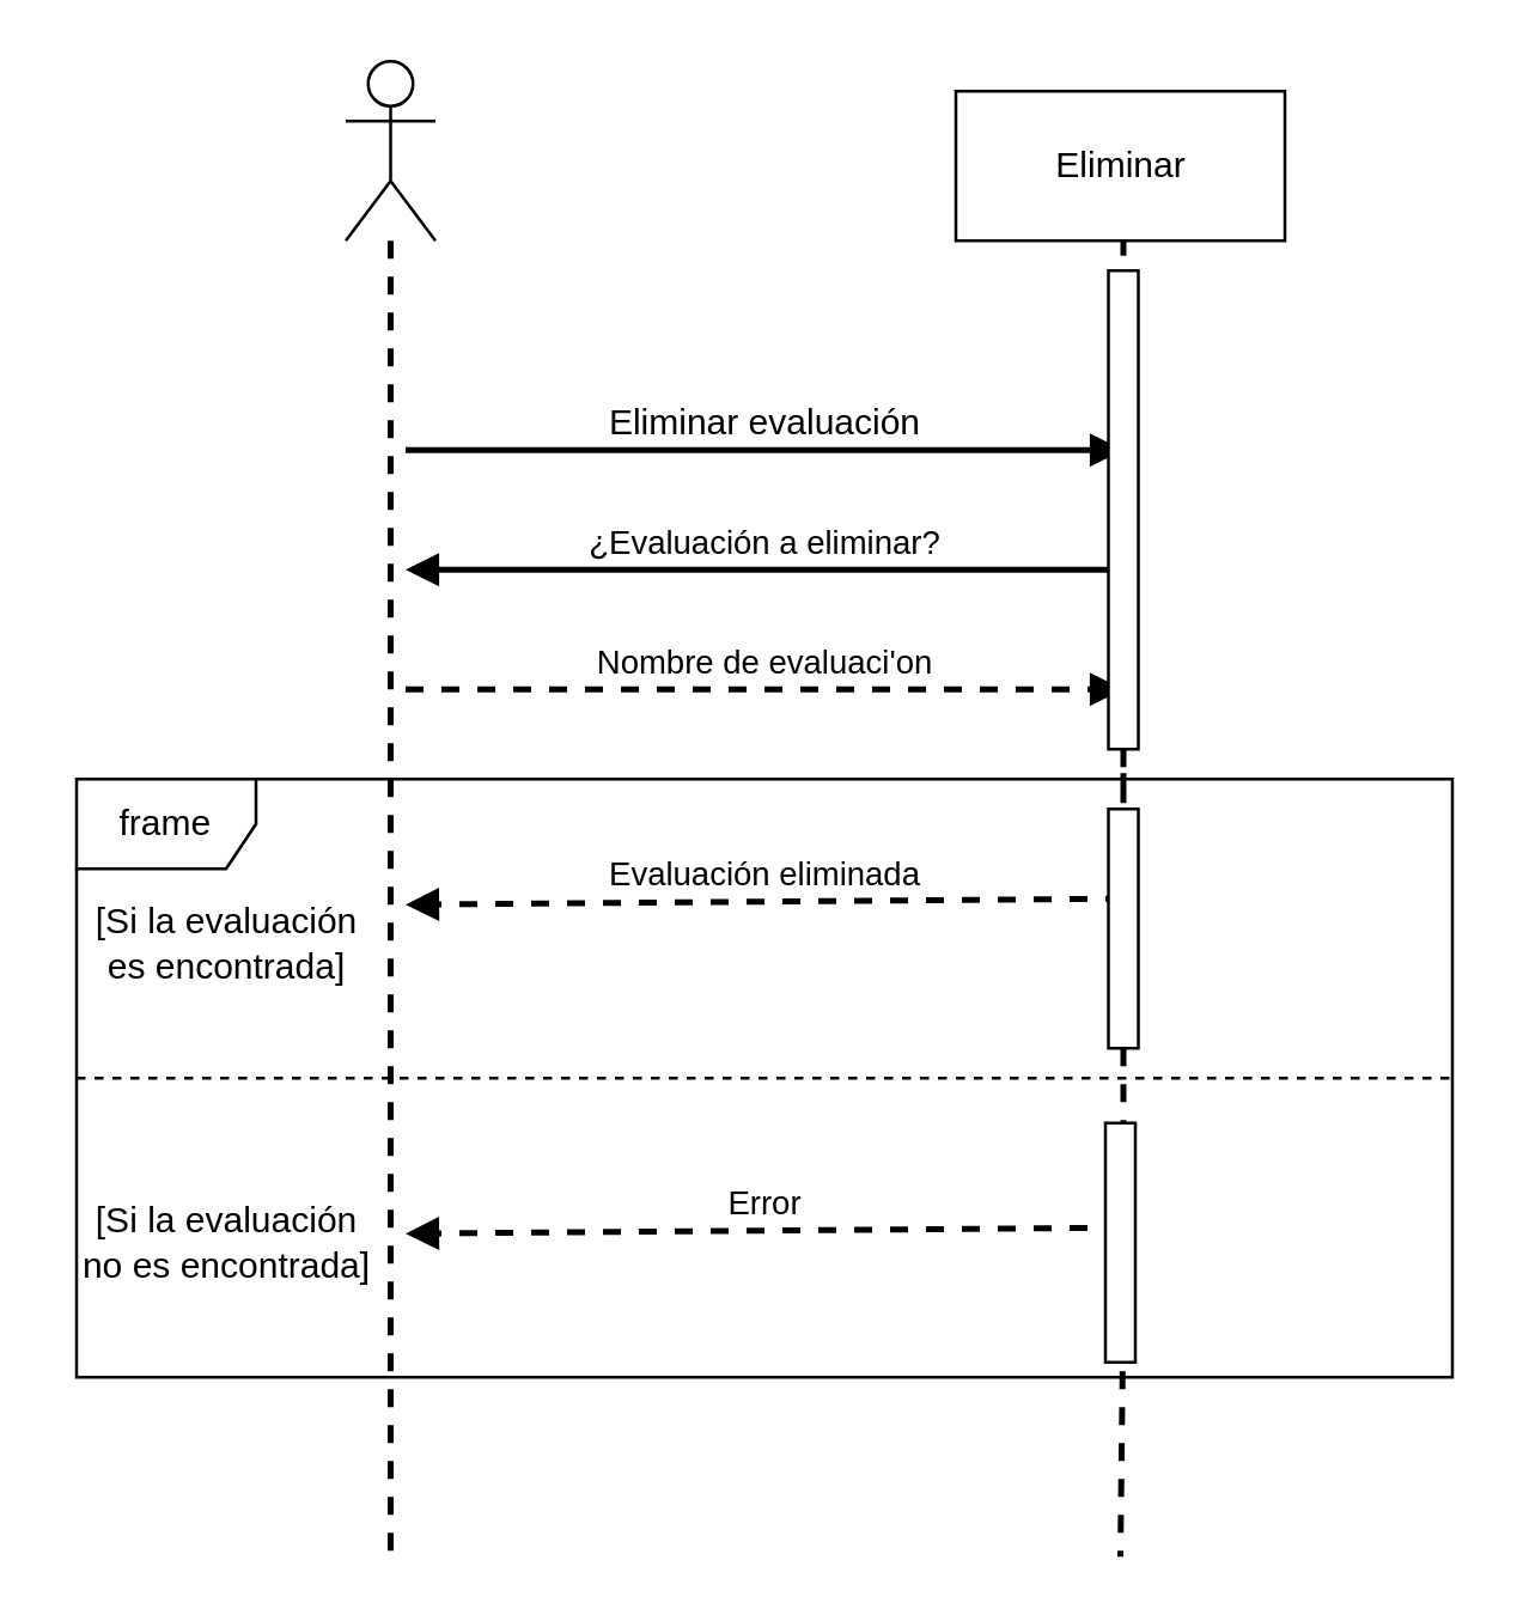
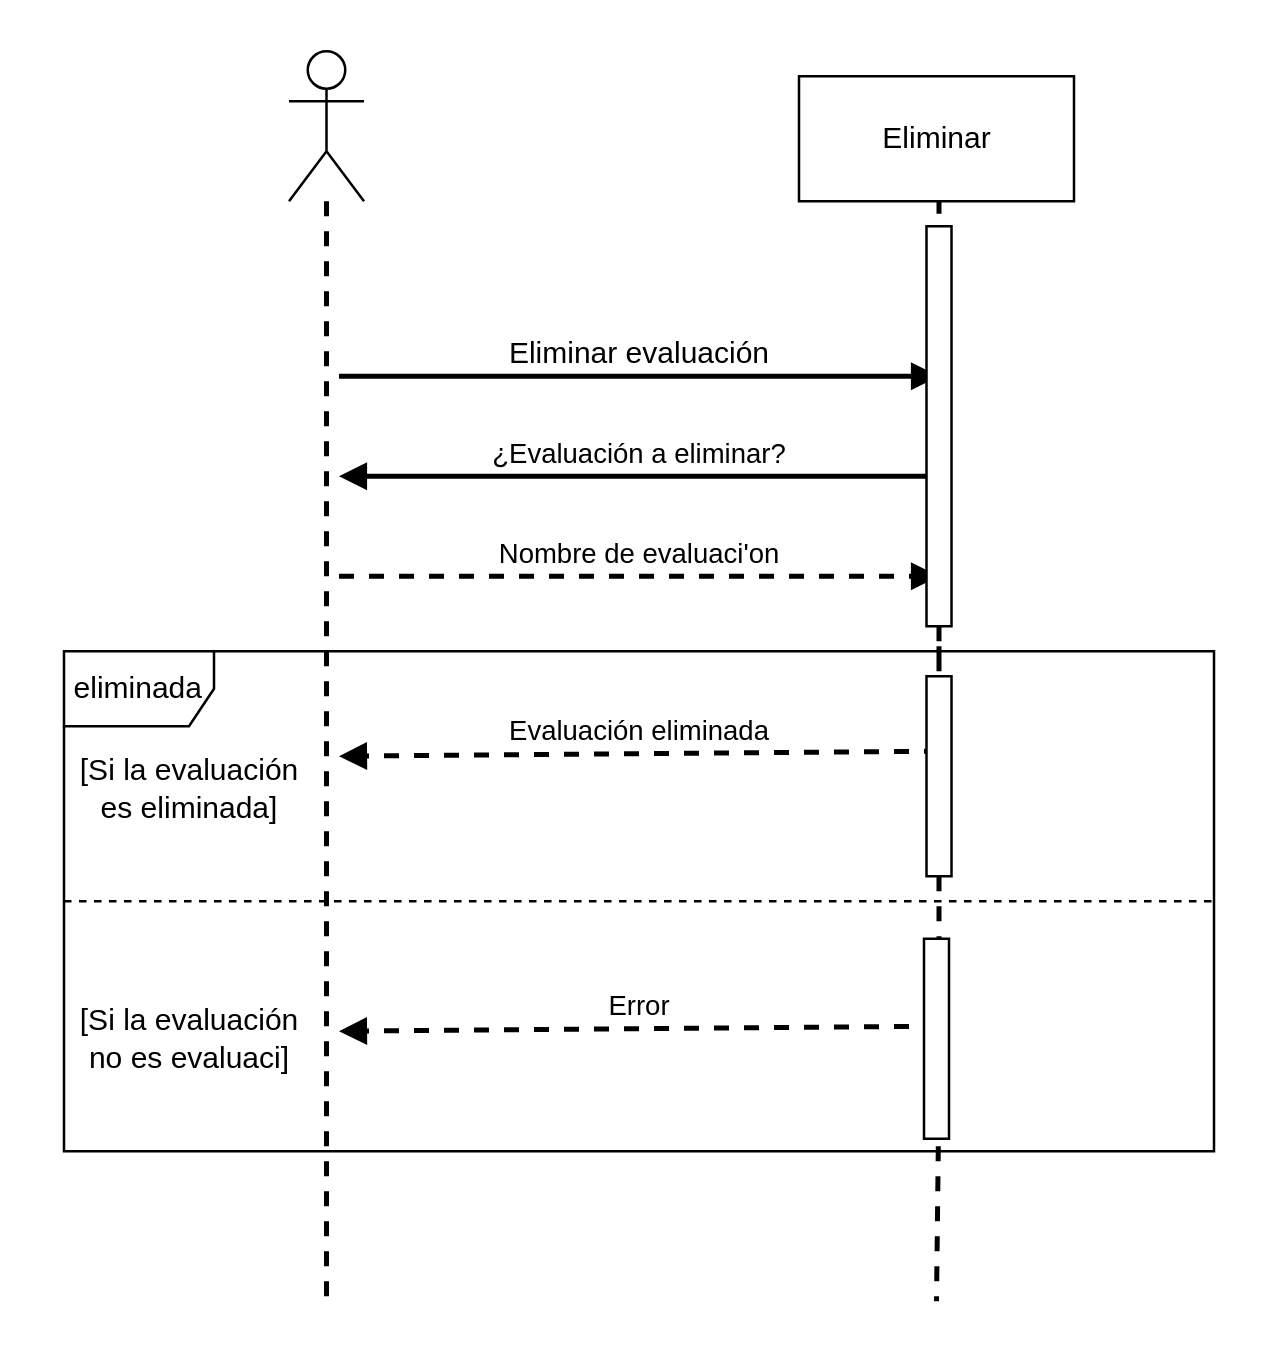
- <mxCell id="2" value="frame" style="shape=umlFrame;whiteSpace=wrap;html=1;" vertex="1" parent="1"><mxGeometry x="25" y="260" width="460" height="200" as="geometry" /></mxCell>
+ <mxCell id="2" value="eliminada" style="shape=umlFrame;whiteSpace=wrap;html=1;" vertex="1" parent="1"><mxGeometry x="25" y="260" width="460" height="200" as="geometry" /></mxCell>
- <mxCell id="12" value="[Si la evaluación &lt;br&gt;es encontrada]" style="text;html=1;align=center;verticalAlign=middle;resizable=0;points=[];autosize=1;" vertex="1" parent="1"><mxGeometry x="25" y="300" width="100" height="30" as="geometry" /></mxCell>
+ <mxCell id="12" value="[Si la evaluación &lt;br&gt;es eliminada]" style="text;html=1;align=center;verticalAlign=middle;resizable=0;points=[];autosize=1;" vertex="1" parent="1"><mxGeometry x="25" y="300" width="100" height="30" as="geometry" /></mxCell>
- <mxCell id="15" value="[Si la evaluación &lt;br&gt;no es encontrada]" style="text;html=1;align=center;verticalAlign=middle;resizable=0;points=[];autosize=1;" vertex="1" parent="1"><mxGeometry x="20" y="400" width="110" height="30" as="geometry" /></mxCell>
+ <mxCell id="15" value="[Si la evaluación &lt;br&gt;no es evaluaci]" style="text;html=1;align=center;verticalAlign=middle;resizable=0;points=[];autosize=1;" vertex="1" parent="1"><mxGeometry x="20" y="400" width="110" height="30" as="geometry" /></mxCell>
